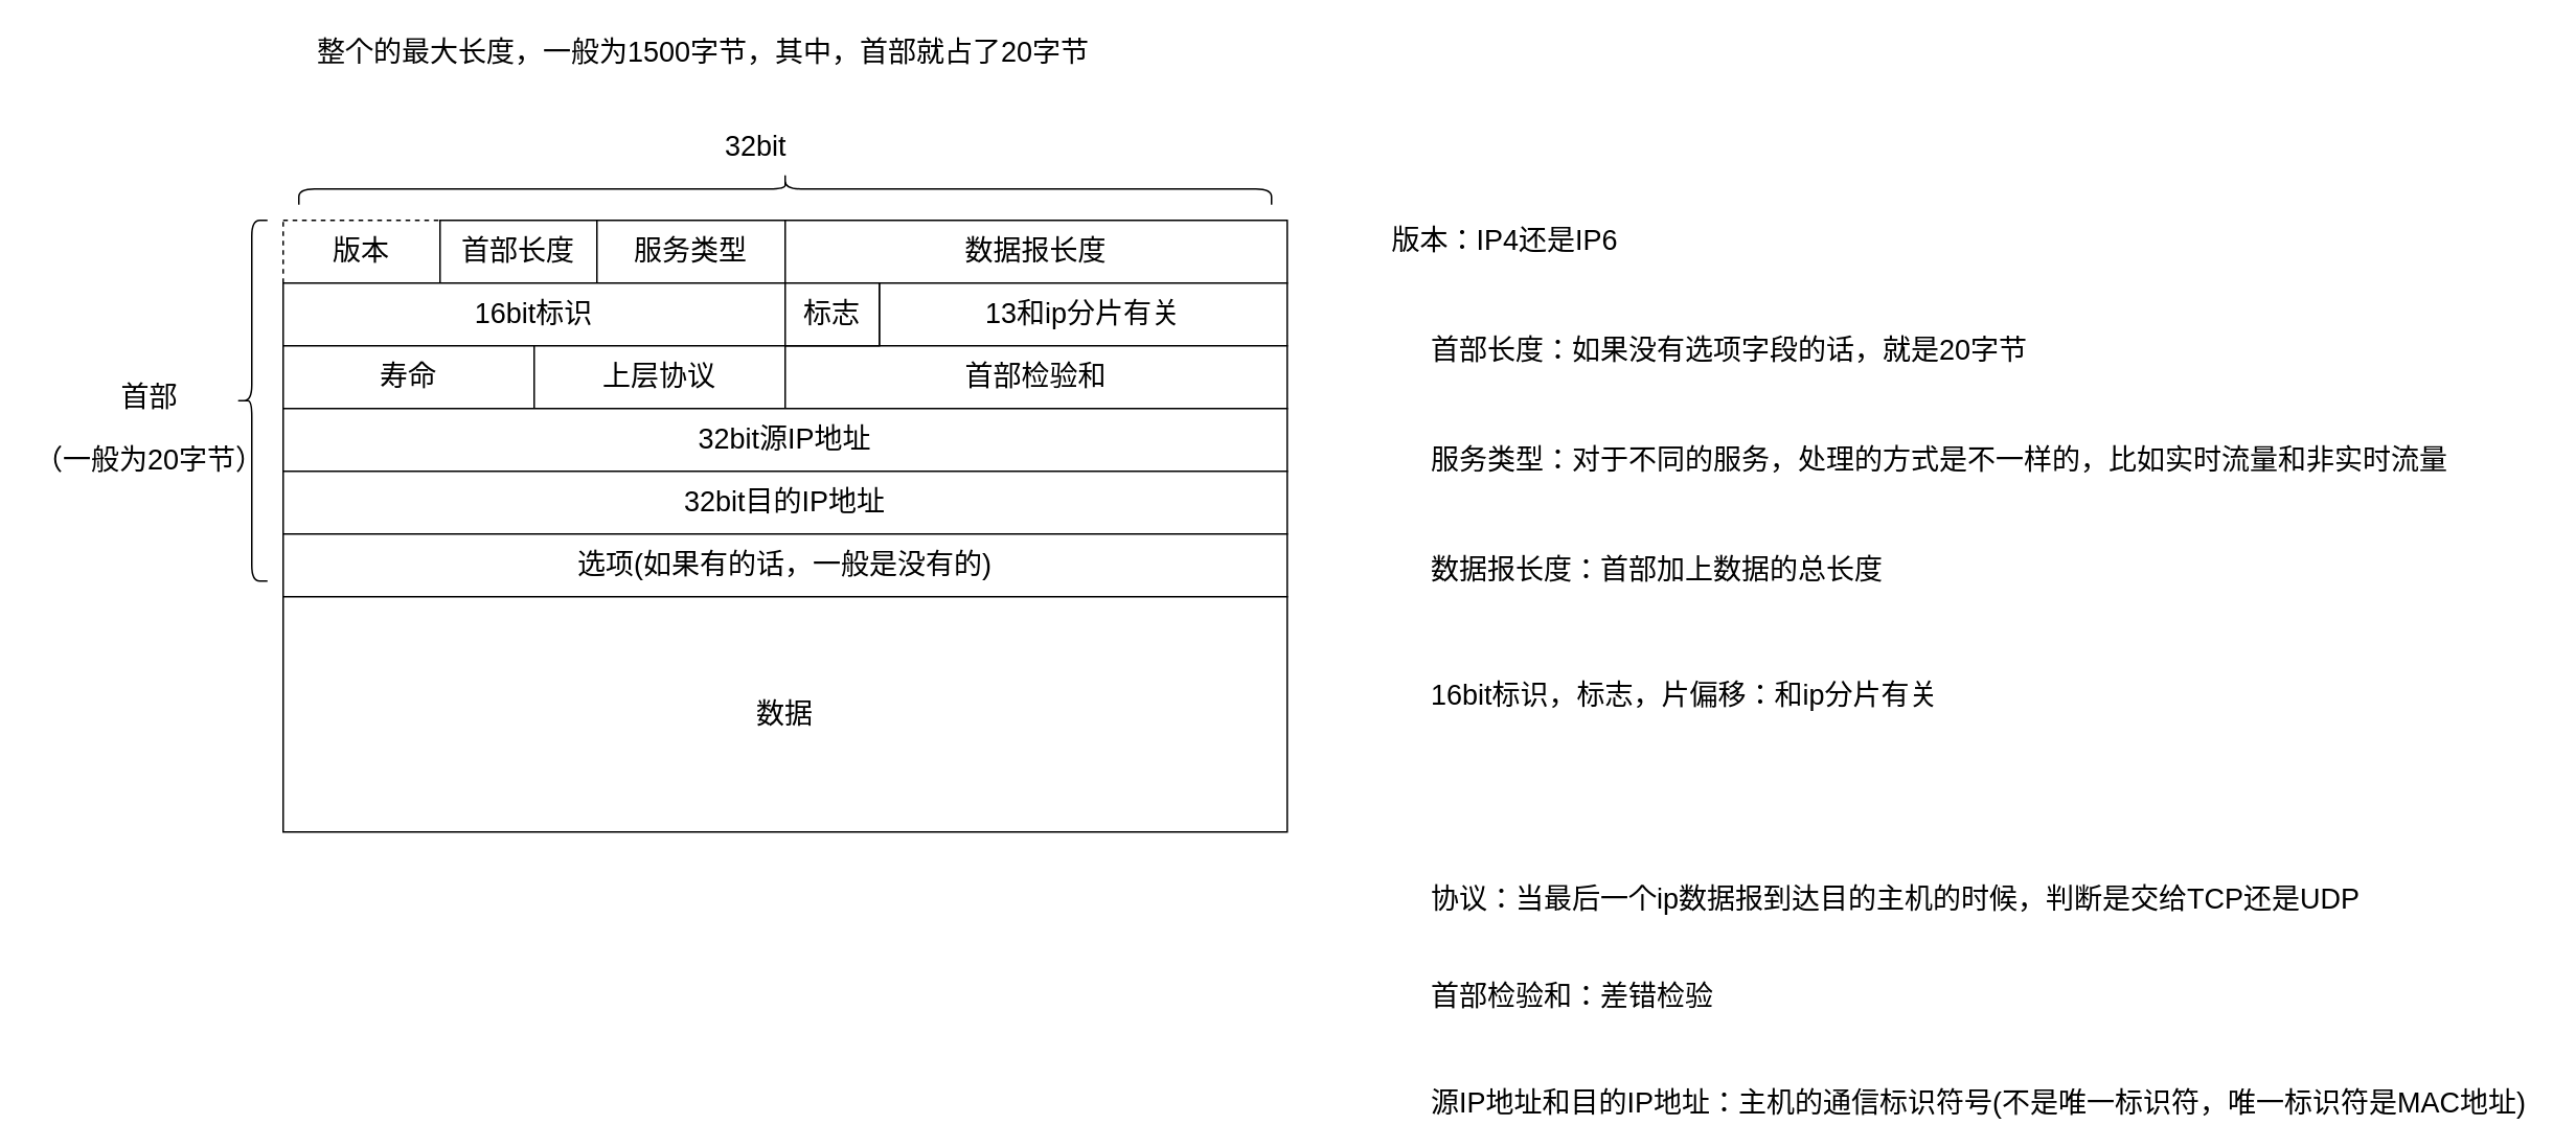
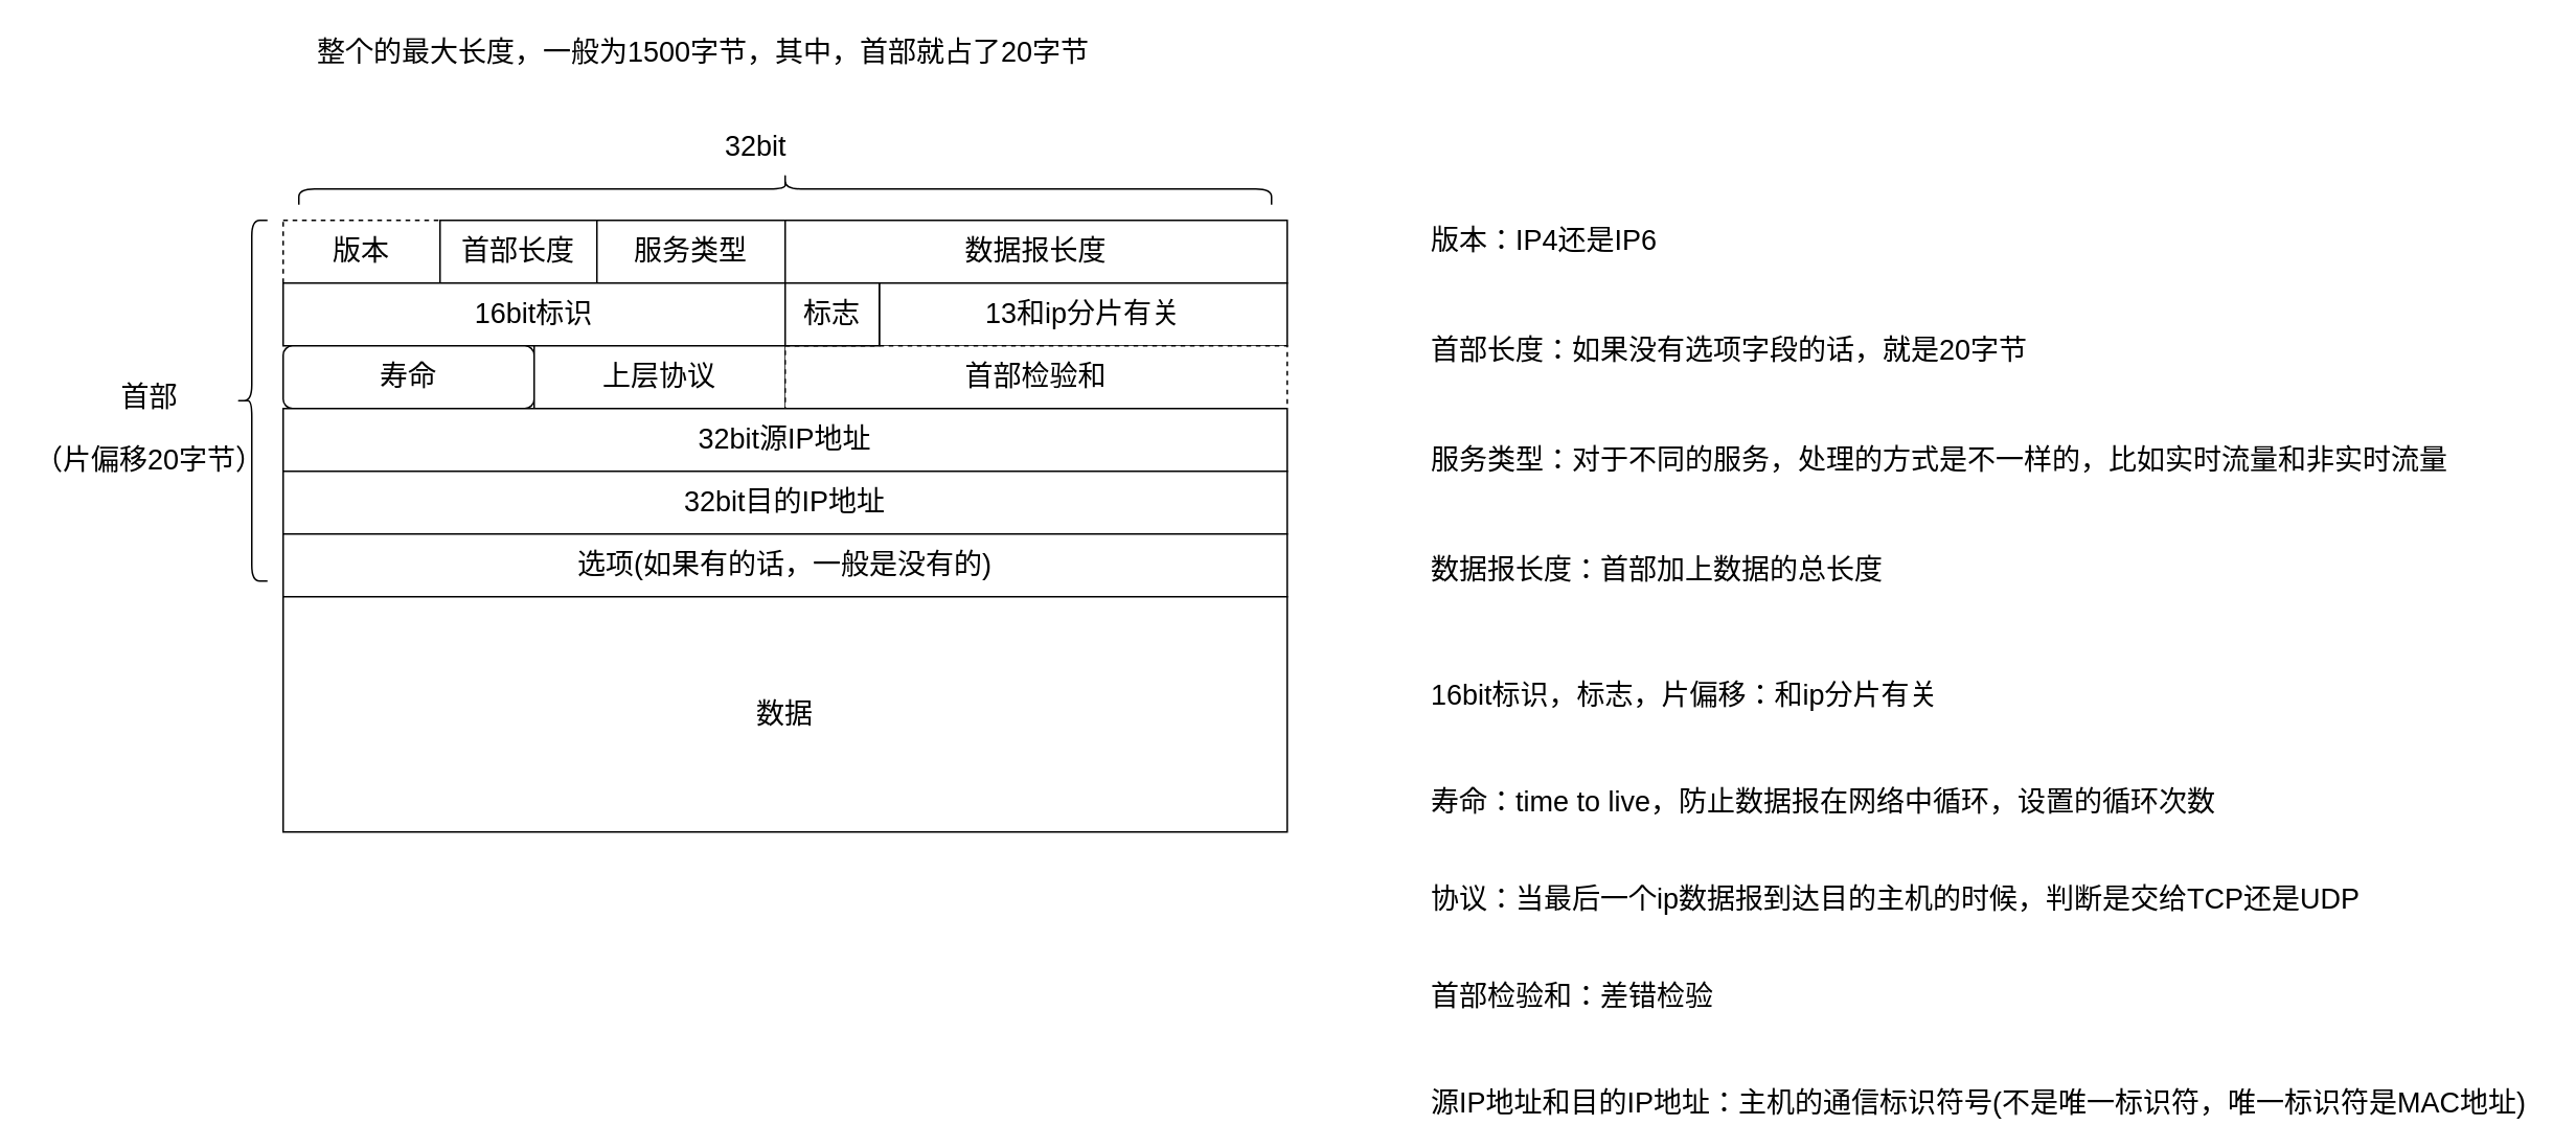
- <mxCell id="22" value="版本：IP4还是IP6" style="text;html=1;resizable=0;points=[];autosize=1;align=left;verticalAlign=top;spacingTop=-4;fontSize=18;" vertex="1" parent="1"><mxGeometry x="885" y="140" width="160" height="20" as="geometry" /></mxCell>
+ <mxCell id="22" value="版本：IP4还是IP6" style="text;html=1;resizable=0;points=[];autosize=1;align=left;verticalAlign=top;spacingTop=-4;fontSize=18;" vertex="1" parent="1"><mxGeometry x="910" y="140" width="160" height="20" as="geometry" /></mxCell>
- <mxCell id="8" value="寿命" style="rounded=0;whiteSpace=wrap;html=1;fontSize=18;" vertex="1" parent="1"><mxGeometry x="180" y="220" width="160" height="40" as="geometry" /></mxCell>
+ <mxCell id="8" value="寿命" style="whiteSpace=wrap;html=1;fontSize=18;rounded=1;" vertex="1" parent="1"><mxGeometry x="180" y="220" width="160" height="40" as="geometry" /></mxCell>
- <mxCell id="10" value="首部检验和" style="rounded=0;whiteSpace=wrap;html=1;fontSize=18;" vertex="1" parent="1"><mxGeometry x="500" y="220" width="320" height="40" as="geometry" /></mxCell>
+ <mxCell id="10" value="首部检验和" style="rounded=0;whiteSpace=wrap;html=1;fontSize=18;dashed=1;" vertex="1" parent="1"><mxGeometry x="500" y="220" width="320" height="40" as="geometry" /></mxCell>
- <mxCell id="20" value="（一般为20字节）" style="text;html=1;resizable=0;points=[];autosize=1;align=left;verticalAlign=top;spacingTop=-4;fontSize=18;" vertex="1" parent="1"><mxGeometry x="20" y="280" width="160" height="20" as="geometry" /></mxCell>
+ <mxCell id="20" value="（片偏移20字节）" style="text;html=1;resizable=0;points=[];autosize=1;align=left;verticalAlign=top;spacingTop=-4;fontSize=18;" vertex="1" parent="1"><mxGeometry x="20" y="280" width="160" height="20" as="geometry" /></mxCell>
+ <mxCell id="27" value="寿命：time to live，防止数据报在网络中循环，设置的循环次数" style="text;html=1;resizable=0;points=[];autosize=1;align=left;verticalAlign=top;spacingTop=-4;fontSize=18;" vertex="1" parent="1"><mxGeometry x="910" y="498" width="520" height="20" as="geometry" /></mxCell>
